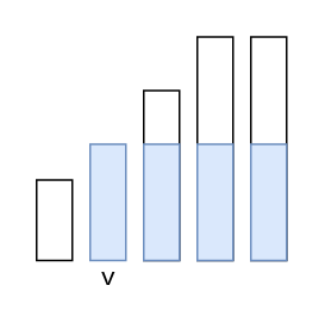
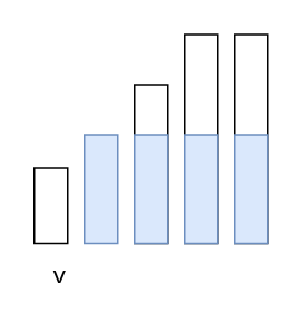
- <mxCell id="7" value="&lt;font style=&quot;font-size: 14px&quot; face=&quot;Courier New&quot;&gt;v&lt;/font&gt;" style="text;html=1;resizable=0;autosize=1;align=center;verticalAlign=middle;points=[];fillColor=none;strokeColor=none;rounded=0;" vertex="1" parent="1"><mxGeometry x="50" y="145" width="20" height="20" as="geometry" /></mxCell>
+ <mxCell id="7" value="&lt;font style=&quot;font-size: 14px&quot; face=&quot;Courier New&quot;&gt;v&lt;/font&gt;" style="text;html=1;resizable=0;autosize=1;align=center;verticalAlign=middle;points=[];fillColor=none;strokeColor=none;rounded=0;" vertex="1" parent="1"><mxGeometry x="25" y="155" width="20" height="20" as="geometry" /></mxCell>
